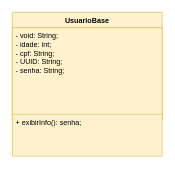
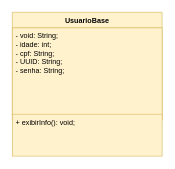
- <mxCell id="4" value="&lt;div&gt;+ exibirInfo(): senha;&lt;/div&gt;" style="text;strokeColor=#d6b656;fillColor=#fff2cc;align=left;verticalAlign=top;spacingLeft=4;spacingRight=4;overflow=hidden;rotatable=0;points=[[0,0.5],[1,0.5]];portConstraint=eastwest;whiteSpace=wrap;html=1;" parent="1" vertex="1"><mxGeometry x="20" y="190" width="250" height="70" as="geometry" /></mxCell>
+ <mxCell id="4" value="&lt;div&gt;+ exibirInfo(): void;&lt;/div&gt;" style="text;strokeColor=#d6b656;fillColor=#fff2cc;align=left;verticalAlign=top;spacingLeft=4;spacingRight=4;overflow=hidden;rotatable=0;points=[[0,0.5],[1,0.5]];portConstraint=eastwest;whiteSpace=wrap;html=1;" parent="1" vertex="1"><mxGeometry x="20" y="190" width="250" height="70" as="geometry" /></mxCell>
